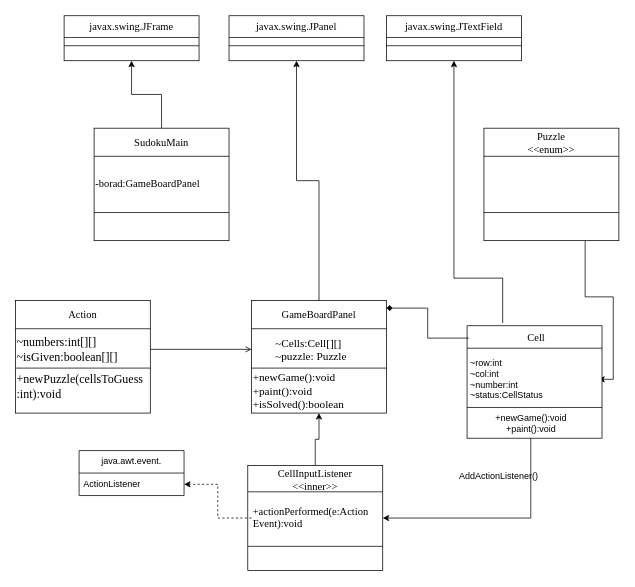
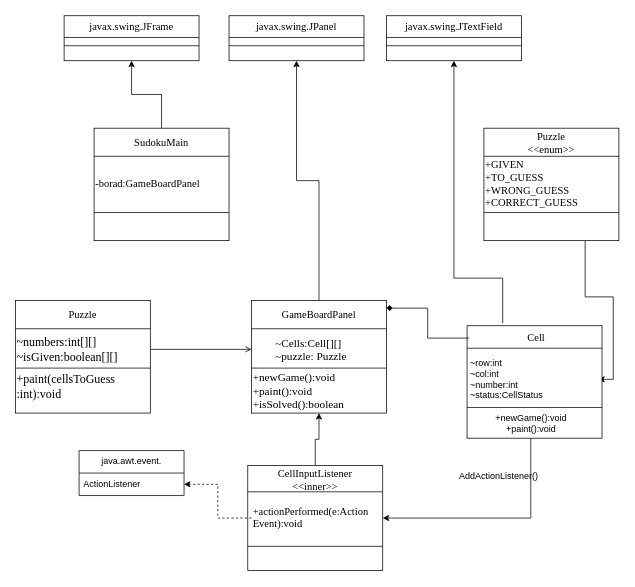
+ <mxCell id="26" value="&lt;div style=&quot;&quot;&gt;&lt;div&gt;&lt;font face=&quot;Times New Roman&quot;&gt;&lt;span style=&quot;font-size: 14px;&quot;&gt;+GIVEN&lt;/span&gt;&lt;/font&gt;&lt;/div&gt;&lt;div&gt;&lt;font face=&quot;Times New Roman&quot;&gt;&lt;span style=&quot;font-size: 14px;&quot;&gt;+TO_GUESS&lt;/span&gt;&lt;/font&gt;&lt;/div&gt;&lt;div&gt;&lt;font face=&quot;Times New Roman&quot;&gt;&lt;span style=&quot;font-size: 14px;&quot;&gt;+WRONG_GUESS&lt;/span&gt;&lt;/font&gt;&lt;/div&gt;&lt;div&gt;&lt;font face=&quot;Times New Roman&quot;&gt;&lt;span style=&quot;font-size: 14px;&quot;&gt;+CORRECT_GUESS&lt;/span&gt;&lt;/font&gt;&lt;/div&gt;&lt;/div&gt;" style="text;html=1;strokeColor=none;fillColor=none;align=left;verticalAlign=middle;whiteSpace=wrap;rounded=0;" parent="1" vertex="1"><mxGeometry x="645" y="210" width="180" height="70" as="geometry" /></mxCell>
- <mxCell id="17" value="&lt;font face=&quot;Times New Roman&quot; style=&quot;font-size: 14px;&quot;&gt;Action&lt;br&gt;&lt;/font&gt;" style="text;html=1;strokeColor=none;fillColor=none;align=center;verticalAlign=middle;whiteSpace=wrap;rounded=0;" parent="1" vertex="1"><mxGeometry x="20" y="400" width="180" height="40" as="geometry" /></mxCell>
+ <mxCell id="17" value="&lt;font face=&quot;Times New Roman&quot; style=&quot;font-size: 14px;&quot;&gt;Puzzle&lt;br&gt;&lt;/font&gt;" style="text;html=1;strokeColor=none;fillColor=none;align=center;verticalAlign=middle;whiteSpace=wrap;rounded=0;" parent="1" vertex="1"><mxGeometry x="20" y="400" width="180" height="40" as="geometry" /></mxCell>
- <mxCell id="37" value="&lt;div&gt;&lt;font face=&quot;Times New Roman&quot;&gt;&lt;span style=&quot;font-size: 16px;&quot;&gt;+newPuzzle(cellsToGuess&lt;/span&gt;&lt;/font&gt;&lt;/div&gt;&lt;div&gt;&lt;font face=&quot;Times New Roman&quot;&gt;&lt;span style=&quot;font-size: 16px;&quot;&gt;:int):void&lt;/span&gt;&lt;/font&gt;&lt;/div&gt;" style="text;html=1;strokeColor=none;fillColor=none;align=left;verticalAlign=middle;whiteSpace=wrap;rounded=0;" vertex="1" parent="1"><mxGeometry x="20" y="480" width="180" height="70" as="geometry" /></mxCell>
+ <mxCell id="37" value="&lt;div&gt;&lt;font face=&quot;Times New Roman&quot;&gt;&lt;span style=&quot;font-size: 16px;&quot;&gt;+paint(cellsToGuess&lt;/span&gt;&lt;/font&gt;&lt;/div&gt;&lt;div&gt;&lt;font face=&quot;Times New Roman&quot;&gt;&lt;span style=&quot;font-size: 16px;&quot;&gt;:int):void&lt;/span&gt;&lt;/font&gt;&lt;/div&gt;" style="text;html=1;strokeColor=none;fillColor=none;align=left;verticalAlign=middle;whiteSpace=wrap;rounded=0;" vertex="1" parent="1"><mxGeometry x="20" y="480" width="180" height="70" as="geometry" /></mxCell>
